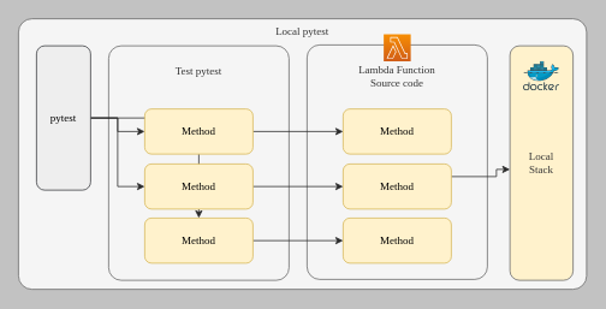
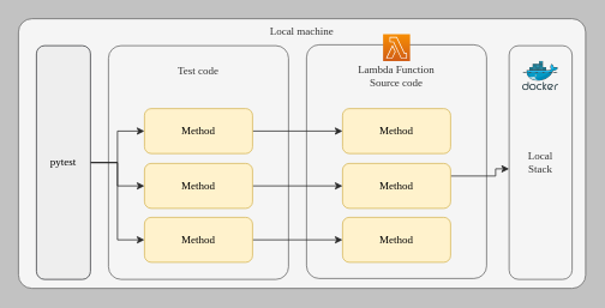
- <mxCell id="2" value="Local pytest" style="rounded=1;whiteSpace=wrap;html=1;verticalAlign=top;fillColor=#f5f5f5;strokeColor=#666666;fontColor=#333333;fontFamily=Verdana;arcSize=5;" vertex="1" parent="1"><mxGeometry x="20" y="20" width="630" height="300" as="geometry" /></mxCell>
+ <mxCell id="2" value="Local machine" style="rounded=1;whiteSpace=wrap;html=1;verticalAlign=top;fillColor=#f5f5f5;strokeColor=#666666;fontColor=#333333;fontFamily=Verdana;arcSize=5;" vertex="1" parent="1"><mxGeometry x="20" y="20" width="630" height="300" as="geometry" /></mxCell>
- <mxCell id="3" value="&lt;br&gt;Test pytest" style="rounded=1;whiteSpace=wrap;html=1;verticalAlign=top;fillColor=#f5f5f5;strokeColor=#666666;fontColor=#333333;fontFamily=Verdana;arcSize=7;" vertex="1" parent="1"><mxGeometry x="120" y="50" width="200" height="260" as="geometry" /></mxCell>
+ <mxCell id="3" value="&lt;br&gt;Test code" style="rounded=1;whiteSpace=wrap;html=1;verticalAlign=top;fillColor=#f5f5f5;strokeColor=#666666;fontColor=#333333;fontFamily=Verdana;arcSize=7;" vertex="1" parent="1"><mxGeometry x="120" y="50" width="200" height="260" as="geometry" /></mxCell>
- <mxCell id="8" value="pytest" style="rounded=1;whiteSpace=wrap;html=1;fillColor=#eeeeee;strokeColor=#36393d;fontFamily=Verdana;fontColor=#000000;" parent="1" vertex="1"><mxGeometry x="40" y="50" width="60" height="160" as="geometry" /></mxCell>
+ <mxCell id="8" value="pytest" style="rounded=1;whiteSpace=wrap;html=1;fillColor=#eeeeee;strokeColor=#36393d;fontFamily=Verdana;fontColor=#000000;" parent="1" vertex="1"><mxGeometry x="40" y="50" width="60" height="260" as="geometry" /></mxCell>
- <mxCell id="9" value="Local&lt;br&gt;Stack" style="rounded=1;whiteSpace=wrap;html=1;fillColor=#fff2cc;strokeColor=#666666;fontColor=#333333;fontFamily=Verdana;" parent="1" vertex="1"><mxGeometry x="565" y="50" width="70" height="260" as="geometry" /></mxCell>
+ <mxCell id="9" value="Local&lt;br&gt;Stack" style="rounded=1;whiteSpace=wrap;html=1;fillColor=#f5f5f5;strokeColor=#666666;fontColor=#333333;fontFamily=Verdana;" parent="1" vertex="1"><mxGeometry x="565" y="50" width="70" height="260" as="geometry" /></mxCell>
